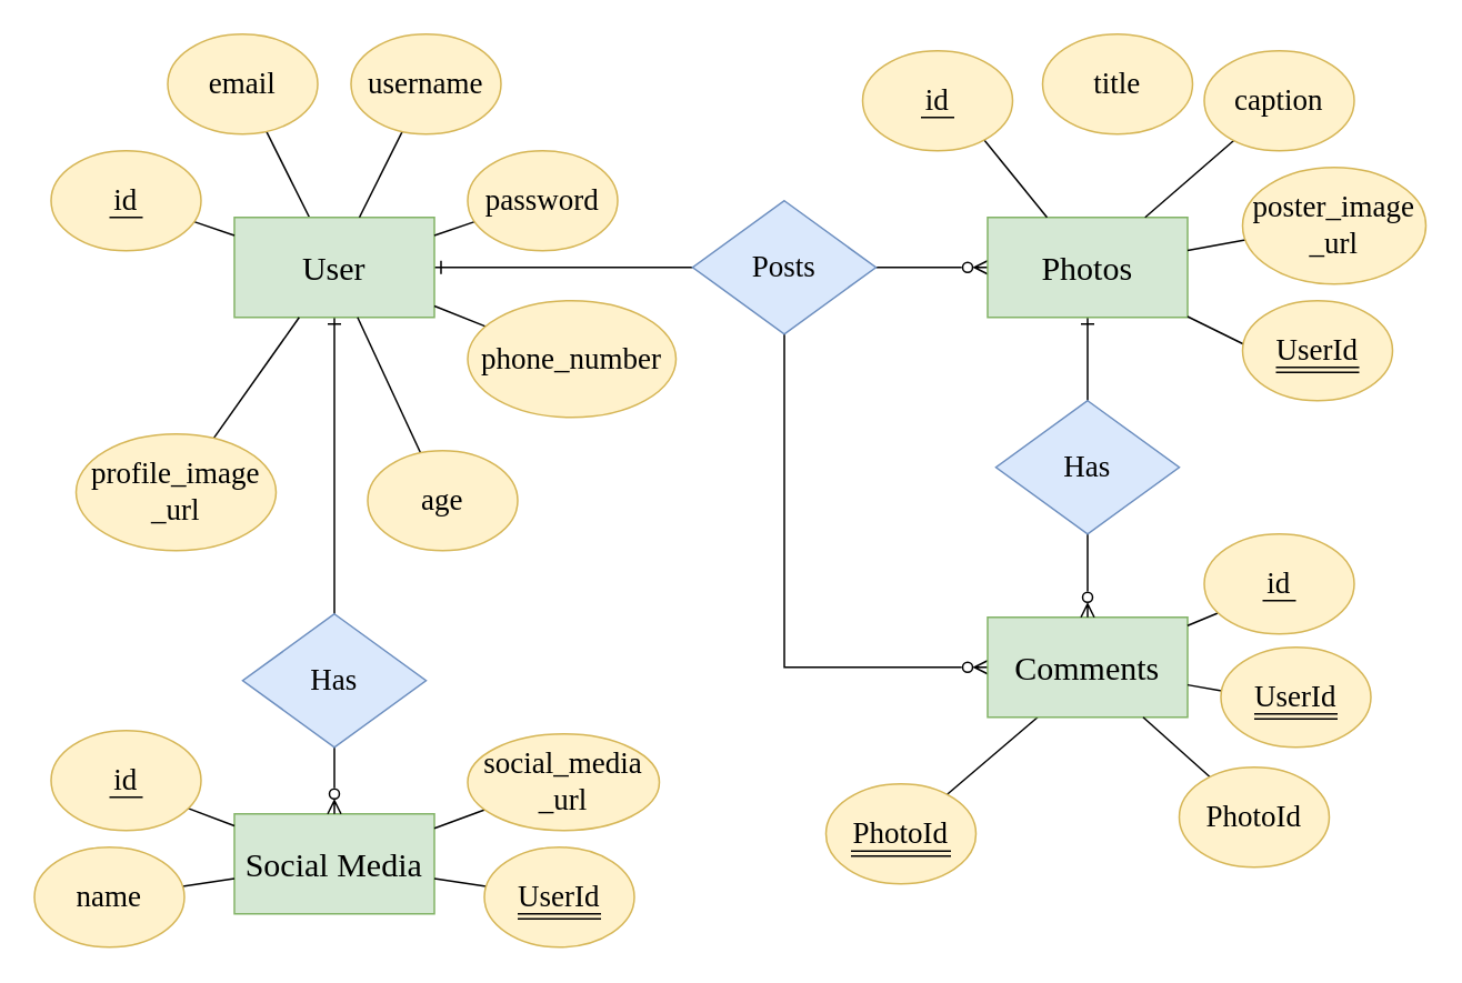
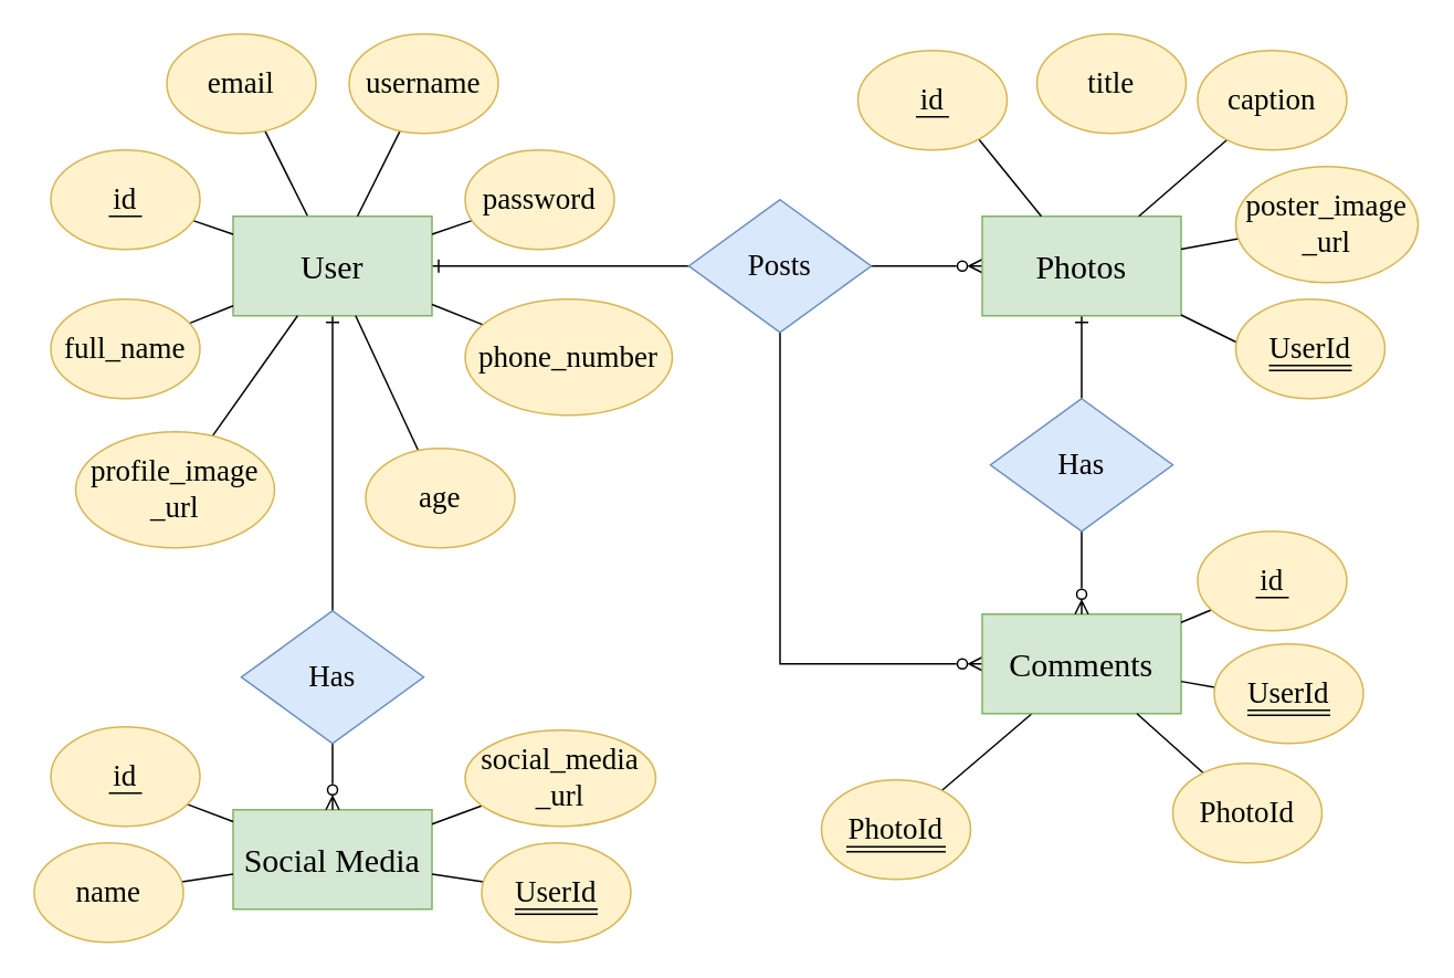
+ <mxCell id="11" style="rounded=0;orthogonalLoop=1;jettySize=auto;html=1;endArrow=none;endFill=0;fontFamily=Times New Roman;fontSize=18;" parent="1" source="12" target="6" edge="1"><mxGeometry relative="1" as="geometry" /></mxCell>
+ <mxCell id="12" value="full_name" style="ellipse;whiteSpace=wrap;html=1;fillColor=#fff2cc;strokeColor=#d6b656;fontFamily=Times New Roman;fontSize=18;" parent="1" vertex="1"><mxGeometry x="30" y="180" width="90" height="60" as="geometry" /></mxCell>
